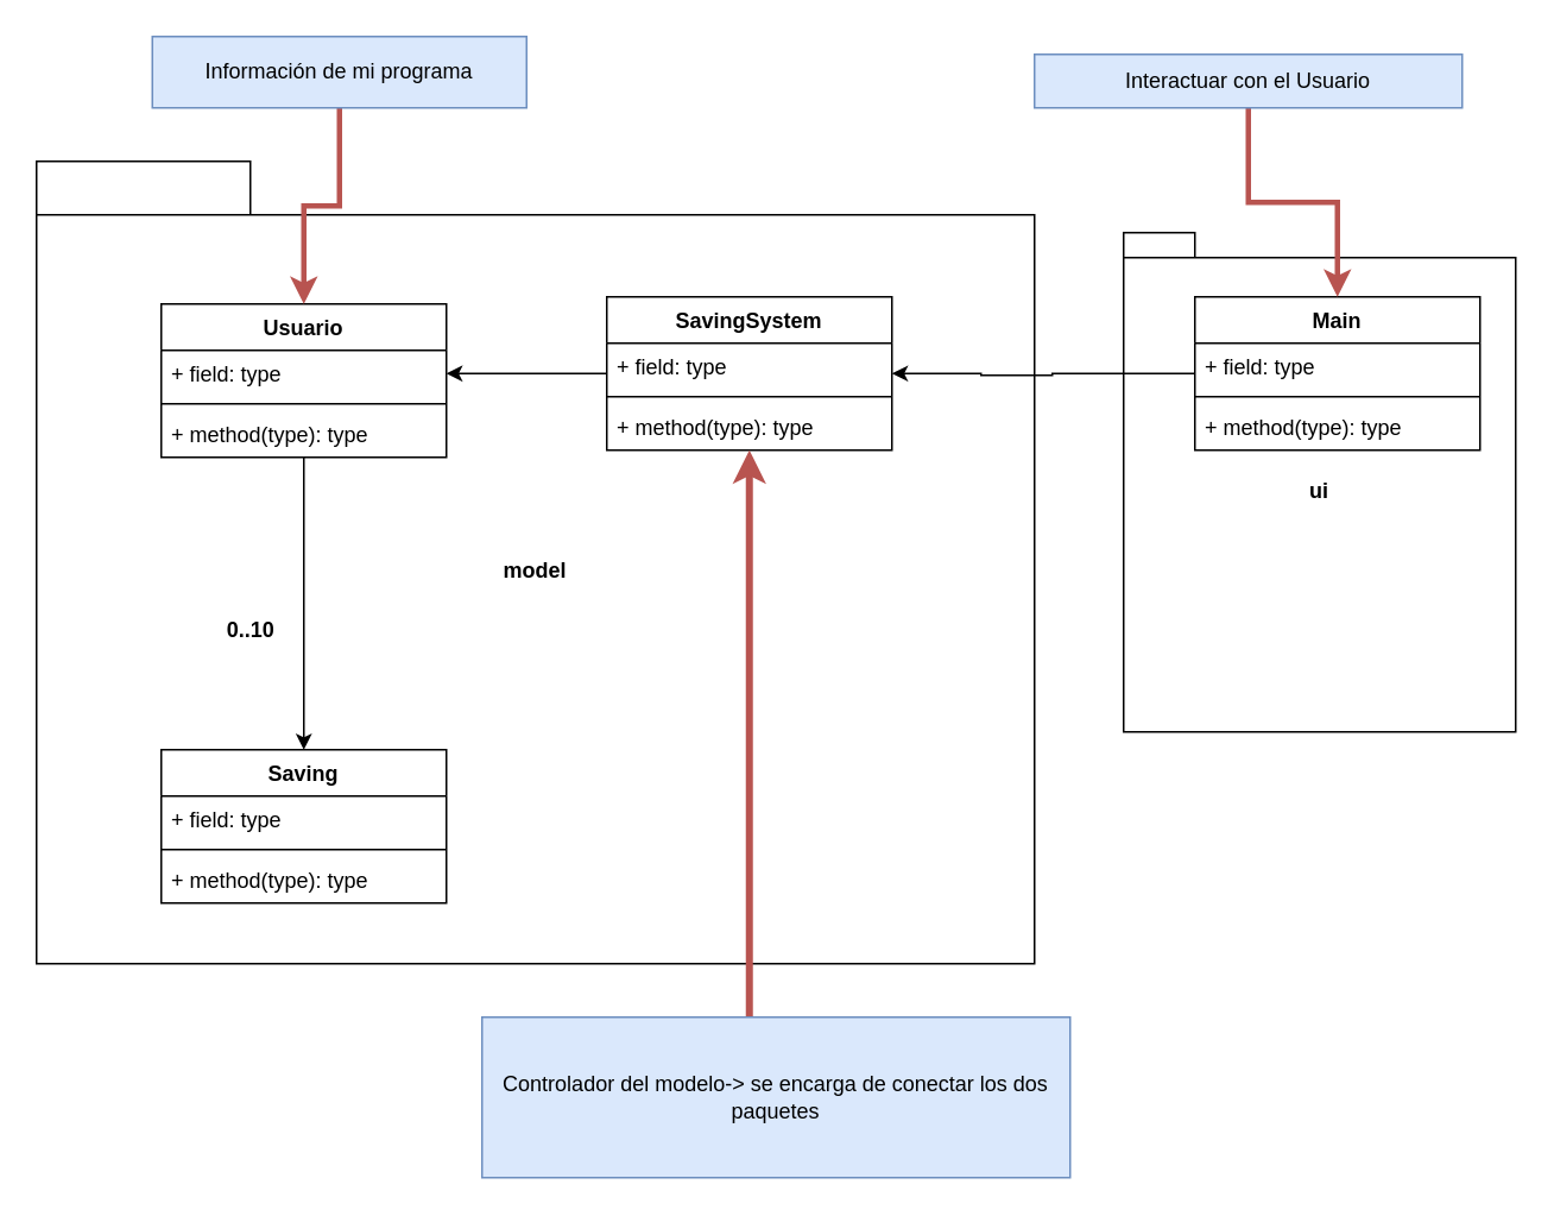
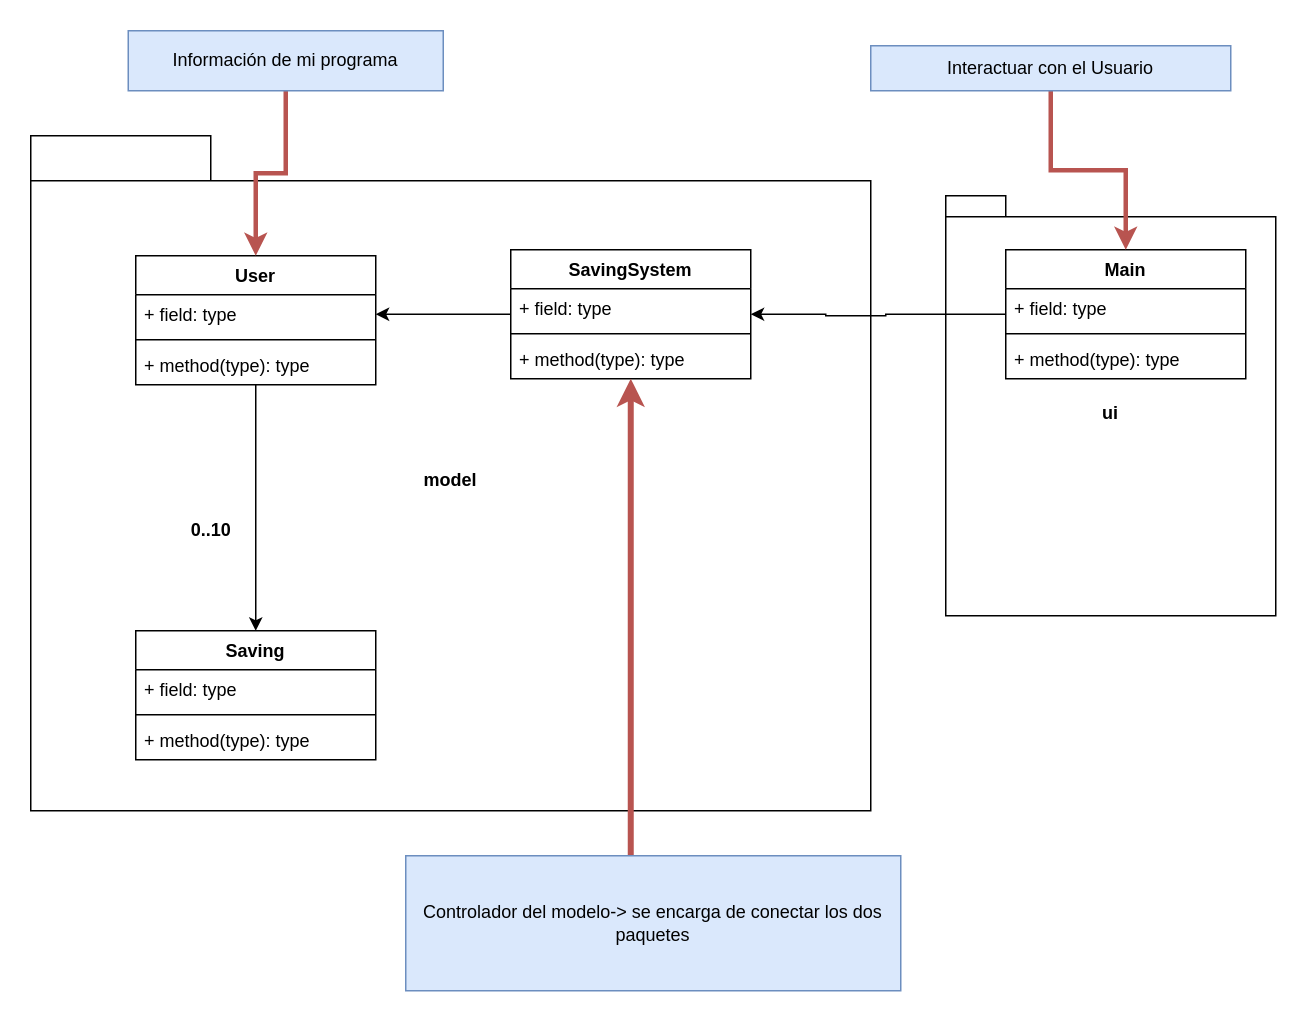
- <mxCell id="4" value="Usuario" style="swimlane;fontStyle=1;align=center;verticalAlign=top;childLayout=stackLayout;horizontal=1;startSize=26;horizontalStack=0;resizeParent=1;resizeParentMax=0;resizeLast=0;collapsible=1;marginBottom=0;whiteSpace=wrap;html=1;" parent="1" vertex="1"><mxGeometry x="90" y="170" width="160" height="86" as="geometry" /></mxCell>
+ <mxCell id="4" value="User" style="swimlane;fontStyle=1;align=center;verticalAlign=top;childLayout=stackLayout;horizontal=1;startSize=26;horizontalStack=0;resizeParent=1;resizeParentMax=0;resizeLast=0;collapsible=1;marginBottom=0;whiteSpace=wrap;html=1;" parent="1" vertex="1"><mxGeometry x="90" y="170" width="160" height="86" as="geometry" /></mxCell>
